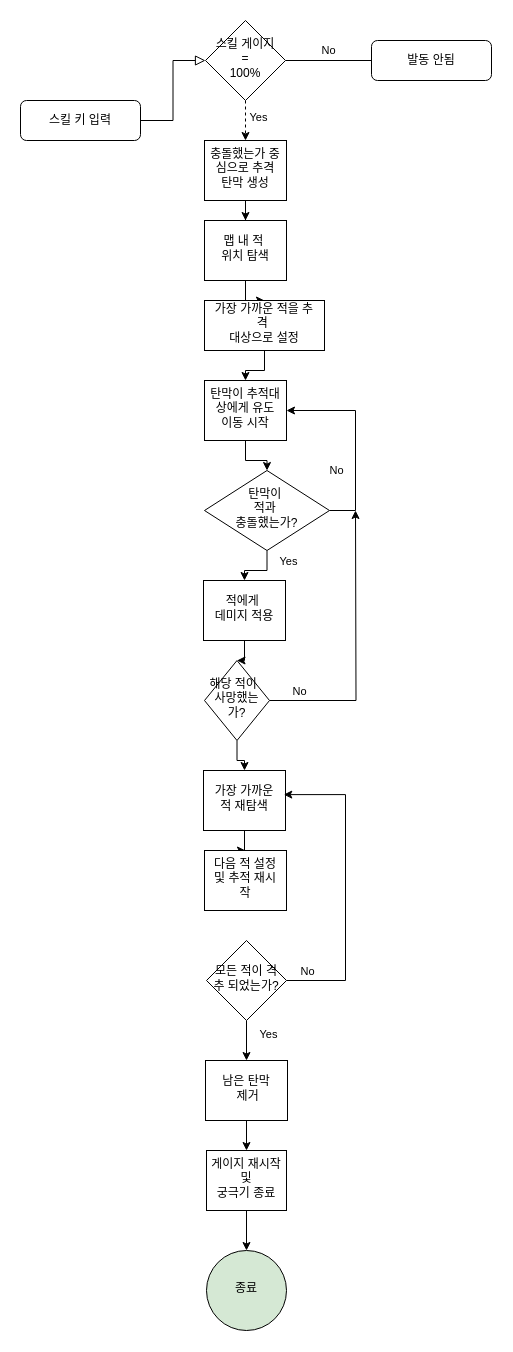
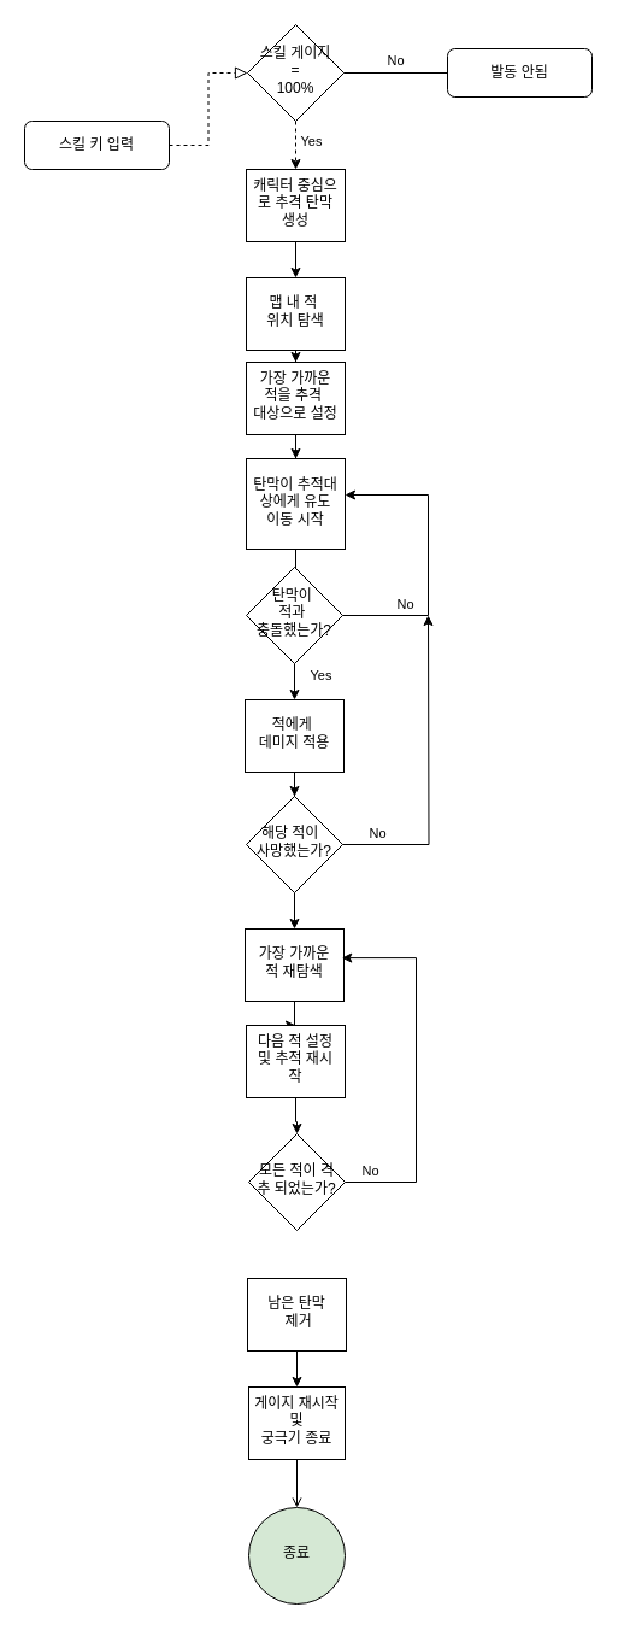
- <mxCell id="2" value="" style="rounded=0;html=1;jettySize=auto;orthogonalLoop=1;fontSize=11;endArrow=block;endFill=0;endSize=8;strokeWidth=1;shadow=0;labelBackgroundColor=none;edgeStyle=orthogonalEdgeStyle;" parent="1" source="3" target="7" edge="1"><mxGeometry relative="1" as="geometry" /></mxCell>
+ <mxCell id="2" value="" style="rounded=0;html=1;jettySize=auto;orthogonalLoop=1;fontSize=11;endArrow=block;endFill=0;endSize=8;strokeWidth=1;shadow=0;labelBackgroundColor=none;edgeStyle=orthogonalEdgeStyle;dashed=1;" parent="1" source="3" target="7" edge="1"><mxGeometry relative="1" as="geometry" /></mxCell>
- <mxCell id="10" value="충돌했는가 중심으로 추격 탄막 생성" style="whiteSpace=wrap;html=1;shadow=0;strokeWidth=1;spacing=6;spacingTop=-4;" parent="1" vertex="1"><mxGeometry x="204" y="140" width="82" height="60" as="geometry" /></mxCell>
+ <mxCell id="10" value="캐릭터 중심으로 추격 탄막 생성" style="whiteSpace=wrap;html=1;shadow=0;strokeWidth=1;spacing=6;spacingTop=-4;" parent="1" vertex="1"><mxGeometry x="204" y="140" width="82" height="60" as="geometry" /></mxCell>
- <mxCell id="12" value="맵 내 적&amp;nbsp;&lt;div&gt;위치 탐색&lt;/div&gt;" style="whiteSpace=wrap;html=1;shadow=0;strokeWidth=1;spacing=6;spacingTop=-4;" parent="1" vertex="1"><mxGeometry x="204" y="220" width="82" height="60" as="geometry" /></mxCell>
+ <mxCell id="12" value="맵 내 적&amp;nbsp;&lt;div&gt;위치 탐색&lt;/div&gt;" style="whiteSpace=wrap;html=1;shadow=0;strokeWidth=1;spacing=6;spacingTop=-4;" parent="1" vertex="1"><mxGeometry x="204" y="230" width="82" height="60" as="geometry" /></mxCell>
- <mxCell id="14" value="가장 가까운 적을 추격&amp;nbsp;&lt;div&gt;대상으로 설정&lt;/div&gt;" style="whiteSpace=wrap;html=1;shadow=0;strokeWidth=1;spacing=6;spacingTop=-4;" parent="1" vertex="1"><mxGeometry x="204" y="300" width="120" height="50" as="geometry" /></mxCell>
+ <mxCell id="14" value="가장 가까운 적을 추격&amp;nbsp;&lt;div&gt;대상으로 설정&lt;/div&gt;" style="whiteSpace=wrap;html=1;shadow=0;strokeWidth=1;spacing=6;spacingTop=-4;" parent="1" vertex="1"><mxGeometry x="204" y="300" width="82" height="60" as="geometry" /></mxCell>
- <mxCell id="16" value="탄막이 추적대상에게 유도 이동 시작" style="whiteSpace=wrap;html=1;shadow=0;strokeWidth=1;spacing=6;spacingTop=-4;" parent="1" vertex="1"><mxGeometry x="204" y="380" width="82" height="60" as="geometry" /></mxCell>
+ <mxCell id="16" value="탄막이 추적대상에게 유도 이동 시작" style="whiteSpace=wrap;html=1;shadow=0;strokeWidth=1;spacing=6;spacingTop=-4;" parent="1" vertex="1"><mxGeometry x="204" y="380" width="82" height="75" as="geometry" /></mxCell>
- <mxCell id="21" value="탄막이&amp;nbsp;&lt;div&gt;적과&amp;nbsp;&lt;/div&gt;&lt;div&gt;충돌했는가?&lt;/div&gt;" style="rhombus;whiteSpace=wrap;html=1;shadow=0;strokeWidth=1;spacing=6;spacingTop=-4;" parent="1" vertex="1"><mxGeometry x="204" y="470" width="125" height="80" as="geometry" /></mxCell>
+ <mxCell id="21" value="탄막이&amp;nbsp;&lt;div&gt;적과&amp;nbsp;&lt;/div&gt;&lt;div&gt;충돌했는가?&lt;/div&gt;" style="rhombus;whiteSpace=wrap;html=1;shadow=0;strokeWidth=1;spacing=6;spacingTop=-4;" parent="1" vertex="1"><mxGeometry x="204" y="470" width="80" height="80" as="geometry" /></mxCell>
- <mxCell id="27" value="해당 적이&amp;nbsp;&amp;nbsp;&lt;div&gt;사망했는가?&lt;/div&gt;" style="rhombus;whiteSpace=wrap;html=1;shadow=0;strokeWidth=1;spacing=6;spacingTop=-4;" parent="1" vertex="1"><mxGeometry x="204" y="660" width="65" height="80" as="geometry" /></mxCell>
+ <mxCell id="27" value="해당 적이&amp;nbsp;&amp;nbsp;&lt;div&gt;사망했는가?&lt;/div&gt;" style="rhombus;whiteSpace=wrap;html=1;shadow=0;strokeWidth=1;spacing=6;spacingTop=-4;" parent="1" vertex="1"><mxGeometry x="204" y="660" width="80" height="80" as="geometry" /></mxCell>
+ <mxCell id="30" value="" style="edgeStyle=orthogonalEdgeStyle;rounded=0;orthogonalLoop=1;jettySize=auto;html=1;" parent="1" source="31" target="36" edge="1"><mxGeometry relative="1" as="geometry" /></mxCell>
- <mxCell id="34" value="" style="edgeStyle=orthogonalEdgeStyle;rounded=0;orthogonalLoop=1;jettySize=auto;html=1;" parent="1" source="36" target="38" edge="1"><mxGeometry relative="1" as="geometry" /></mxCell>
- <mxCell id="35" value="Yes" style="edgeLabel;html=1;align=center;verticalAlign=middle;resizable=0;points=[];" parent="34" vertex="1" connectable="0"><mxGeometry x="-0.348" relative="1" as="geometry"><mxPoint x="21" as="offset" /></mxGeometry></mxCell>
- <mxCell id="40" value="" style="edgeStyle=orthogonalEdgeStyle;rounded=0;orthogonalLoop=1;jettySize=auto;html=1;" parent="1" source="41" target="39" edge="1"><mxGeometry relative="1" as="geometry" /></mxCell>
+ <mxCell id="40" value="" style="edgeStyle=orthogonalEdgeStyle;rounded=0;orthogonalLoop=1;jettySize=auto;html=1;endArrow=open;" parent="1" source="41" target="39" edge="1"><mxGeometry relative="1" as="geometry" /></mxCell>
